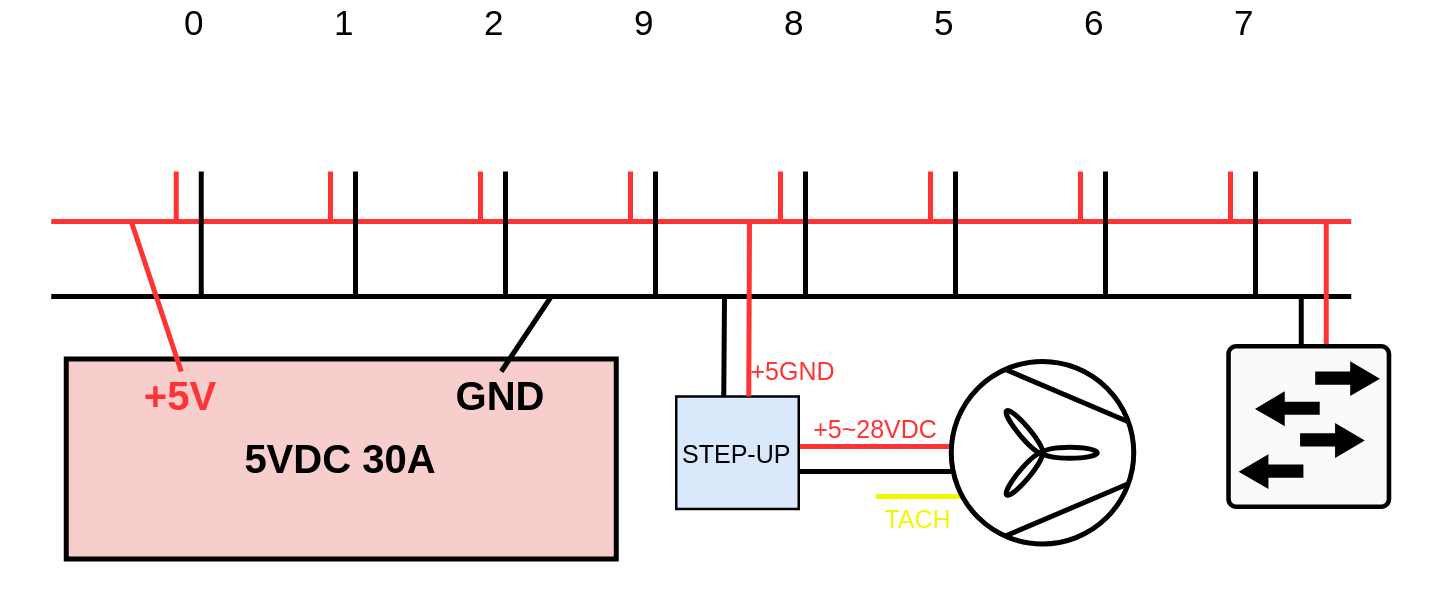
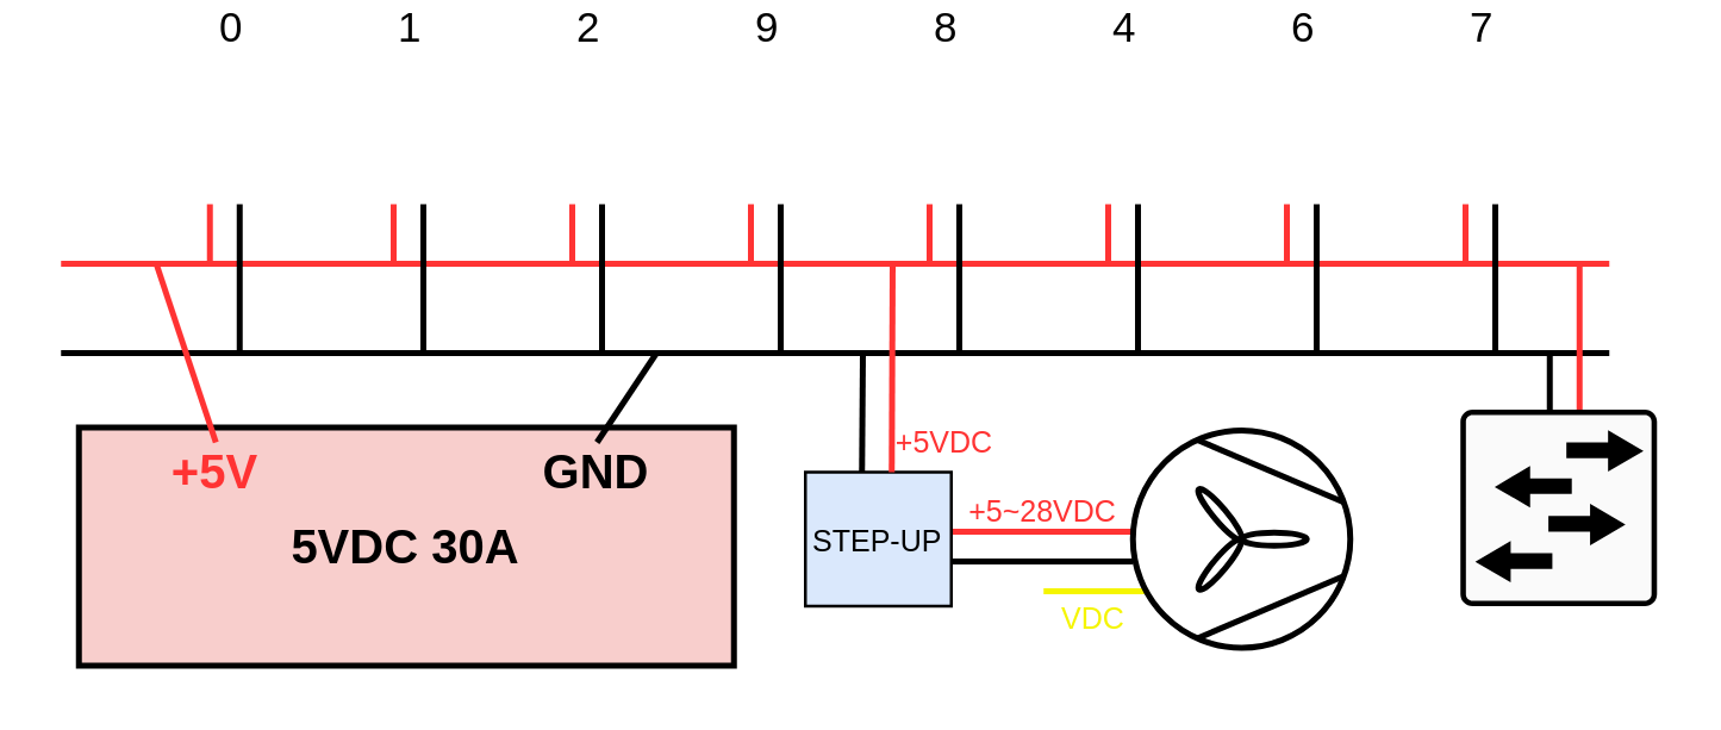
- <mxCell id="43" value="5" style="shape=image;html=1;verticalAlign=bottom;verticalLabelPosition=top;labelBackgroundColor=#ffffff;imageAspect=0;aspect=fixed;image=https://cdn4.iconfinder.com/data/icons/logos-and-brands/512/272_Raspberry_Pi_logo-128.png;fontFamily=Helvetica;labelPosition=center;align=center;fontSize=14;" vertex="1" parent="1"><mxGeometry x="350" y="20" width="54" height="54" as="geometry" /></mxCell>
+ <mxCell id="43" value="4" style="shape=image;html=1;verticalAlign=bottom;verticalLabelPosition=top;labelBackgroundColor=#ffffff;imageAspect=0;aspect=fixed;image=https://cdn4.iconfinder.com/data/icons/logos-and-brands/512/272_Raspberry_Pi_logo-128.png;fontFamily=Helvetica;labelPosition=center;align=center;fontSize=14;" vertex="1" parent="1"><mxGeometry x="350" y="20" width="54" height="54" as="geometry" /></mxCell>
- <mxCell id="34" value="+5GND" style="text;html=1;strokeColor=none;fillColor=none;align=center;verticalAlign=middle;whiteSpace=wrap;rounded=0;fontFamily=Helvetica;fontSize=10;fontColor=#FF3333;" vertex="1" parent="1"><mxGeometry x="297" y="138" width="40" height="20" as="geometry" /></mxCell>
+ <mxCell id="34" value="+5VDC" style="text;html=1;strokeColor=none;fillColor=none;align=center;verticalAlign=middle;whiteSpace=wrap;rounded=0;fontFamily=Helvetica;fontSize=10;fontColor=#FF3333;" vertex="1" parent="1"><mxGeometry x="297" y="138" width="40" height="20" as="geometry" /></mxCell>
- <mxCell id="37" value="TACH" style="text;html=1;fillColor=none;align=center;verticalAlign=middle;whiteSpace=wrap;rounded=0;fontFamily=Helvetica;fontSize=10;labelBorderColor=none;perimeterSpacing=1;fontColor=#F5F500;" vertex="1" parent="1"><mxGeometry x="340" y="197" width="54" height="20" as="geometry" /></mxCell>
+ <mxCell id="37" value="VDC" style="text;html=1;fillColor=none;align=center;verticalAlign=middle;whiteSpace=wrap;rounded=0;fontFamily=Helvetica;fontSize=10;labelBorderColor=none;perimeterSpacing=1;fontColor=#F5F500;" vertex="1" parent="1"><mxGeometry x="340" y="197" width="54" height="20" as="geometry" /></mxCell>
